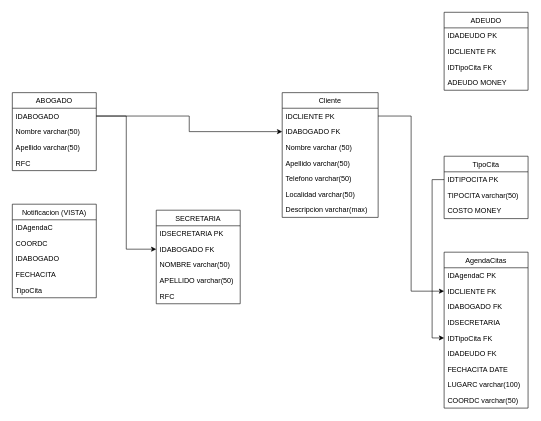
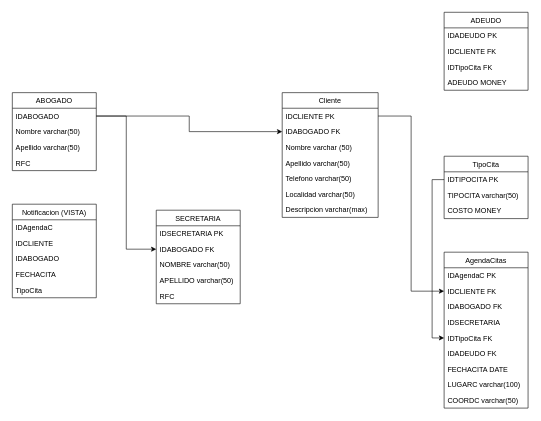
- <mxCell id="4" value="COORDC" style="text;strokeColor=none;fillColor=none;align=left;verticalAlign=top;spacingLeft=4;spacingRight=4;overflow=hidden;rotatable=0;points=[[0,0.5],[1,0.5]];portConstraint=eastwest;" vertex="1" parent="2"><mxGeometry y="52" width="140" height="26" as="geometry" /></mxCell>
+ <mxCell id="4" value="IDCLIENTE" style="text;strokeColor=none;fillColor=none;align=left;verticalAlign=top;spacingLeft=4;spacingRight=4;overflow=hidden;rotatable=0;points=[[0,0.5],[1,0.5]];portConstraint=eastwest;" vertex="1" parent="2"><mxGeometry y="52" width="140" height="26" as="geometry" /></mxCell>
